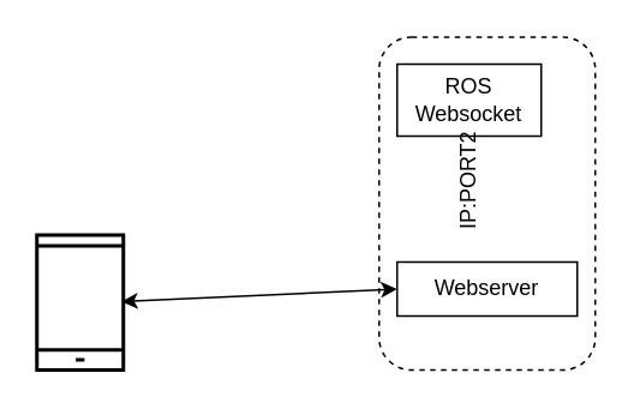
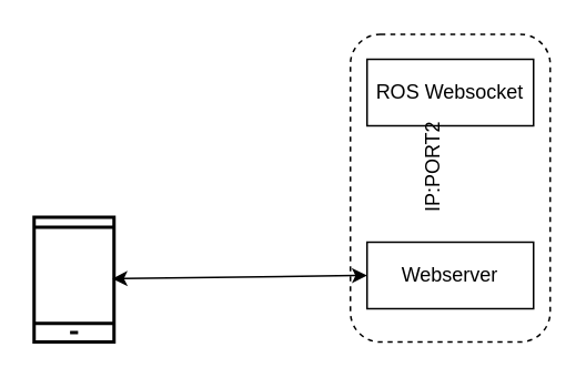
- <mxCell id="4" value="ROS Websocket" style="rounded=0;whiteSpace=wrap;html=1;strokeColor=default;fontFamily=Helvetica;fontSize=12;fontColor=default;fillColor=none;" vertex="1" parent="1"><mxGeometry x="220" y="35" width="80" height="40" as="geometry" /></mxCell>
+ <mxCell id="4" value="ROS Websocket" style="rounded=0;whiteSpace=wrap;html=1;strokeColor=default;fontFamily=Helvetica;fontSize=12;fontColor=default;fillColor=none;" vertex="1" parent="1"><mxGeometry x="220" y="35" width="100" height="40" as="geometry" /></mxCell>
- <mxCell id="7" value="Webserver" style="rounded=0;whiteSpace=wrap;html=1;strokeColor=default;fontFamily=Helvetica;fontSize=12;fontColor=default;fillColor=none;" vertex="1" parent="1"><mxGeometry x="220" y="145" width="100" height="30" as="geometry" /></mxCell>
+ <mxCell id="7" value="Webserver" style="rounded=0;whiteSpace=wrap;html=1;strokeColor=default;fontFamily=Helvetica;fontSize=12;fontColor=default;fillColor=none;" vertex="1" parent="1"><mxGeometry x="220" y="145" width="100" height="40" as="geometry" /></mxCell>
